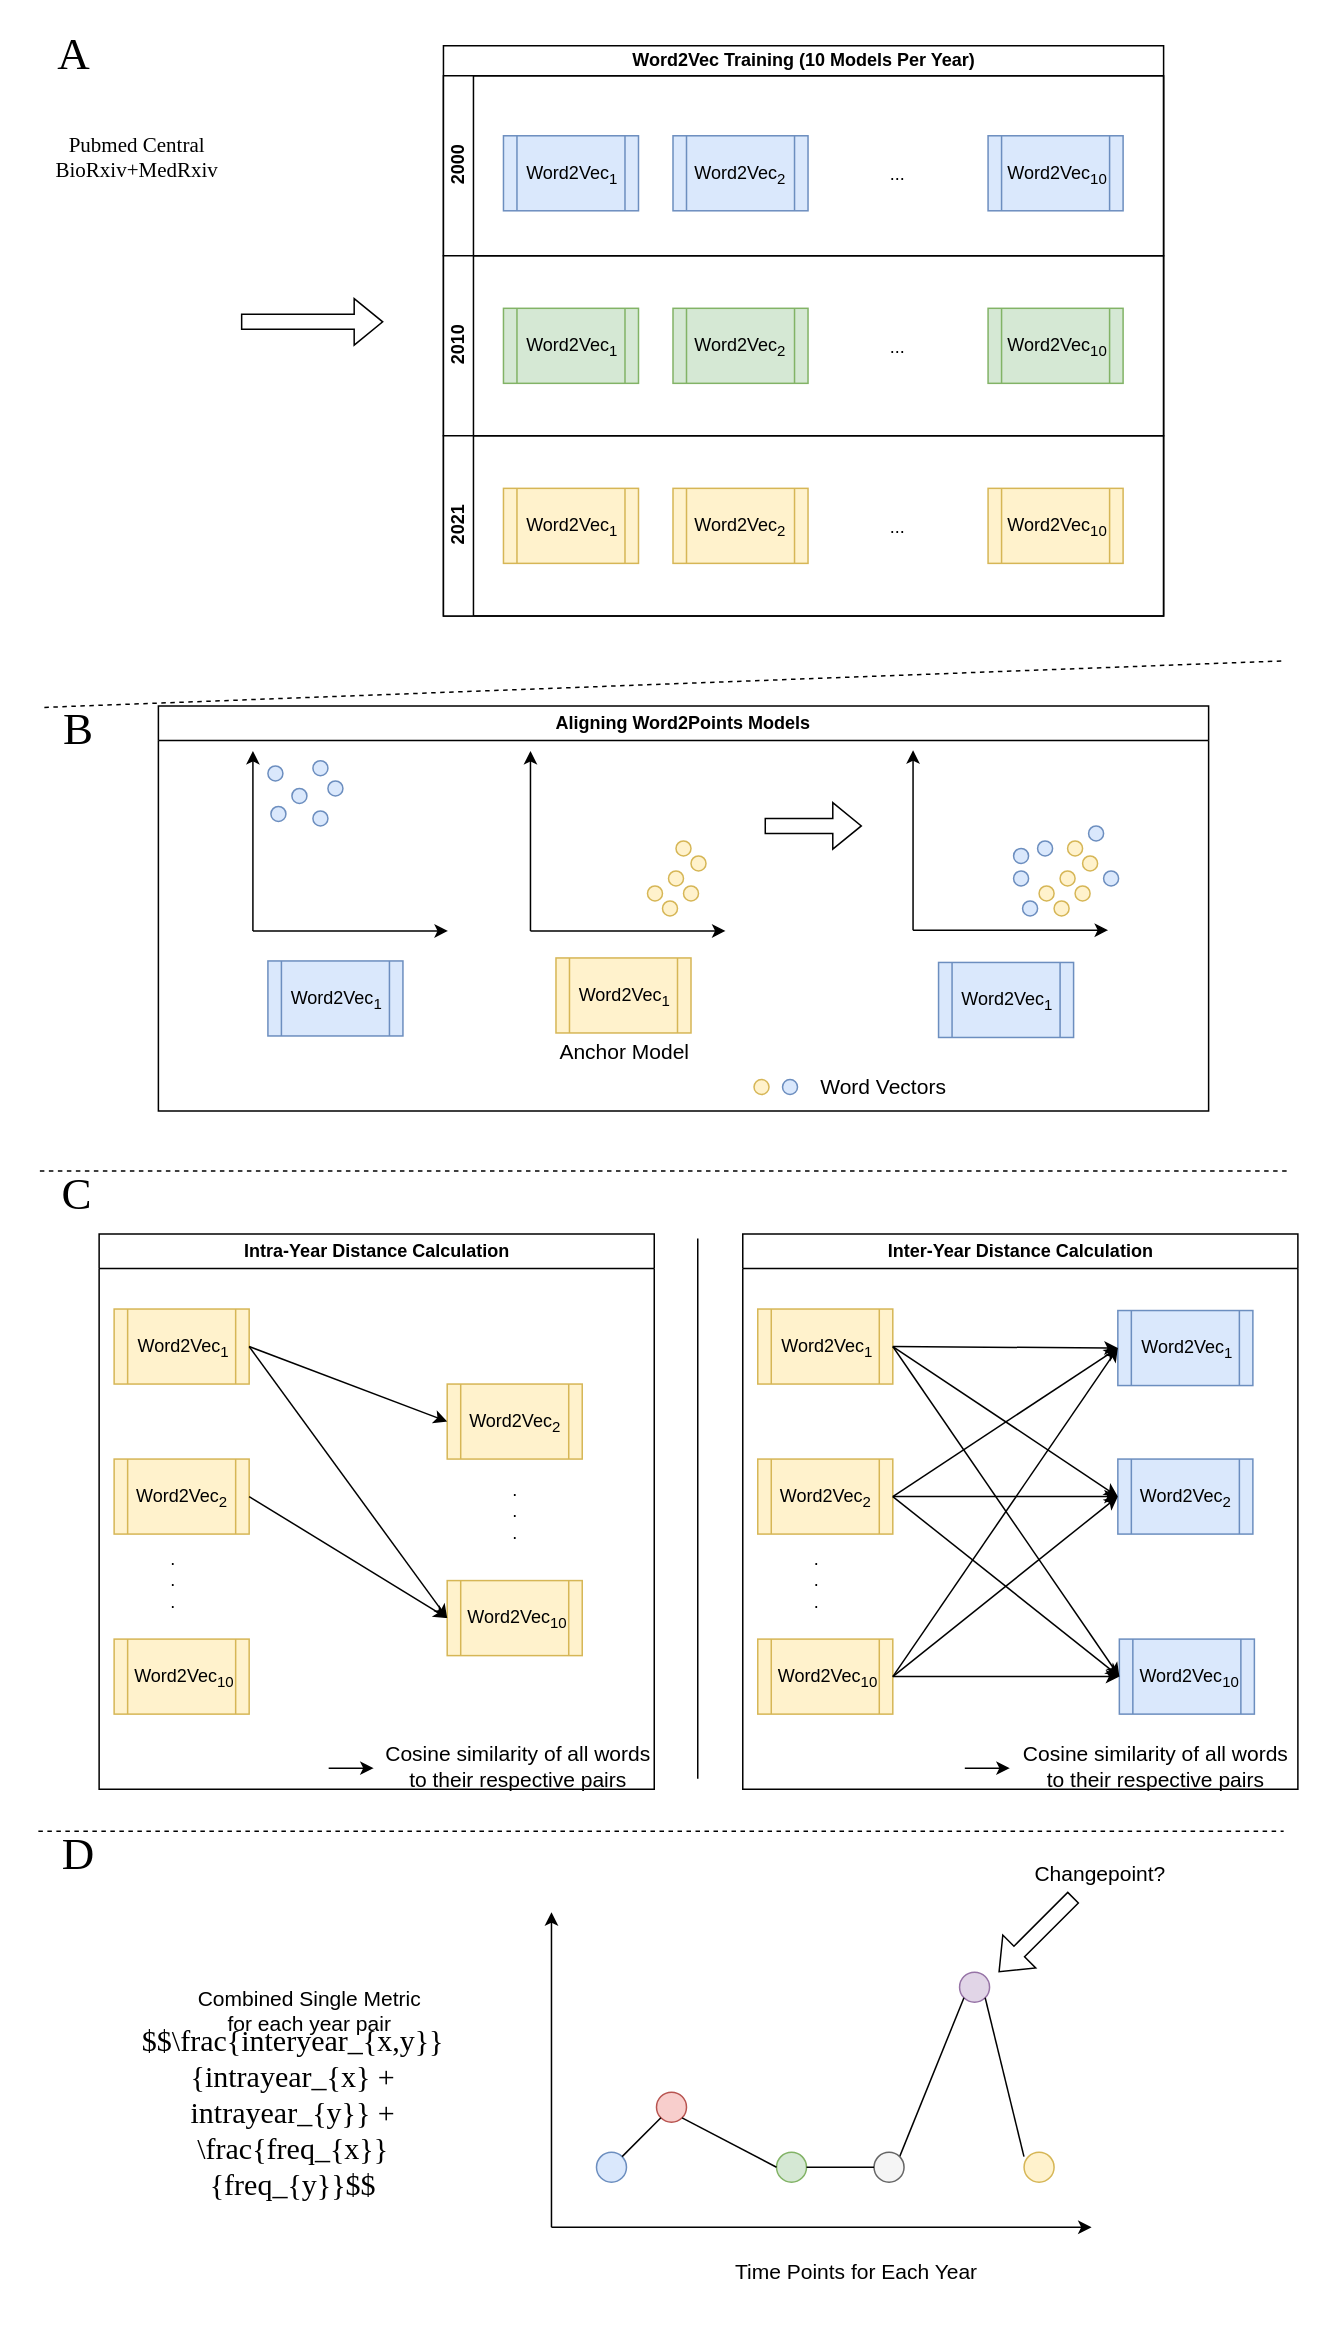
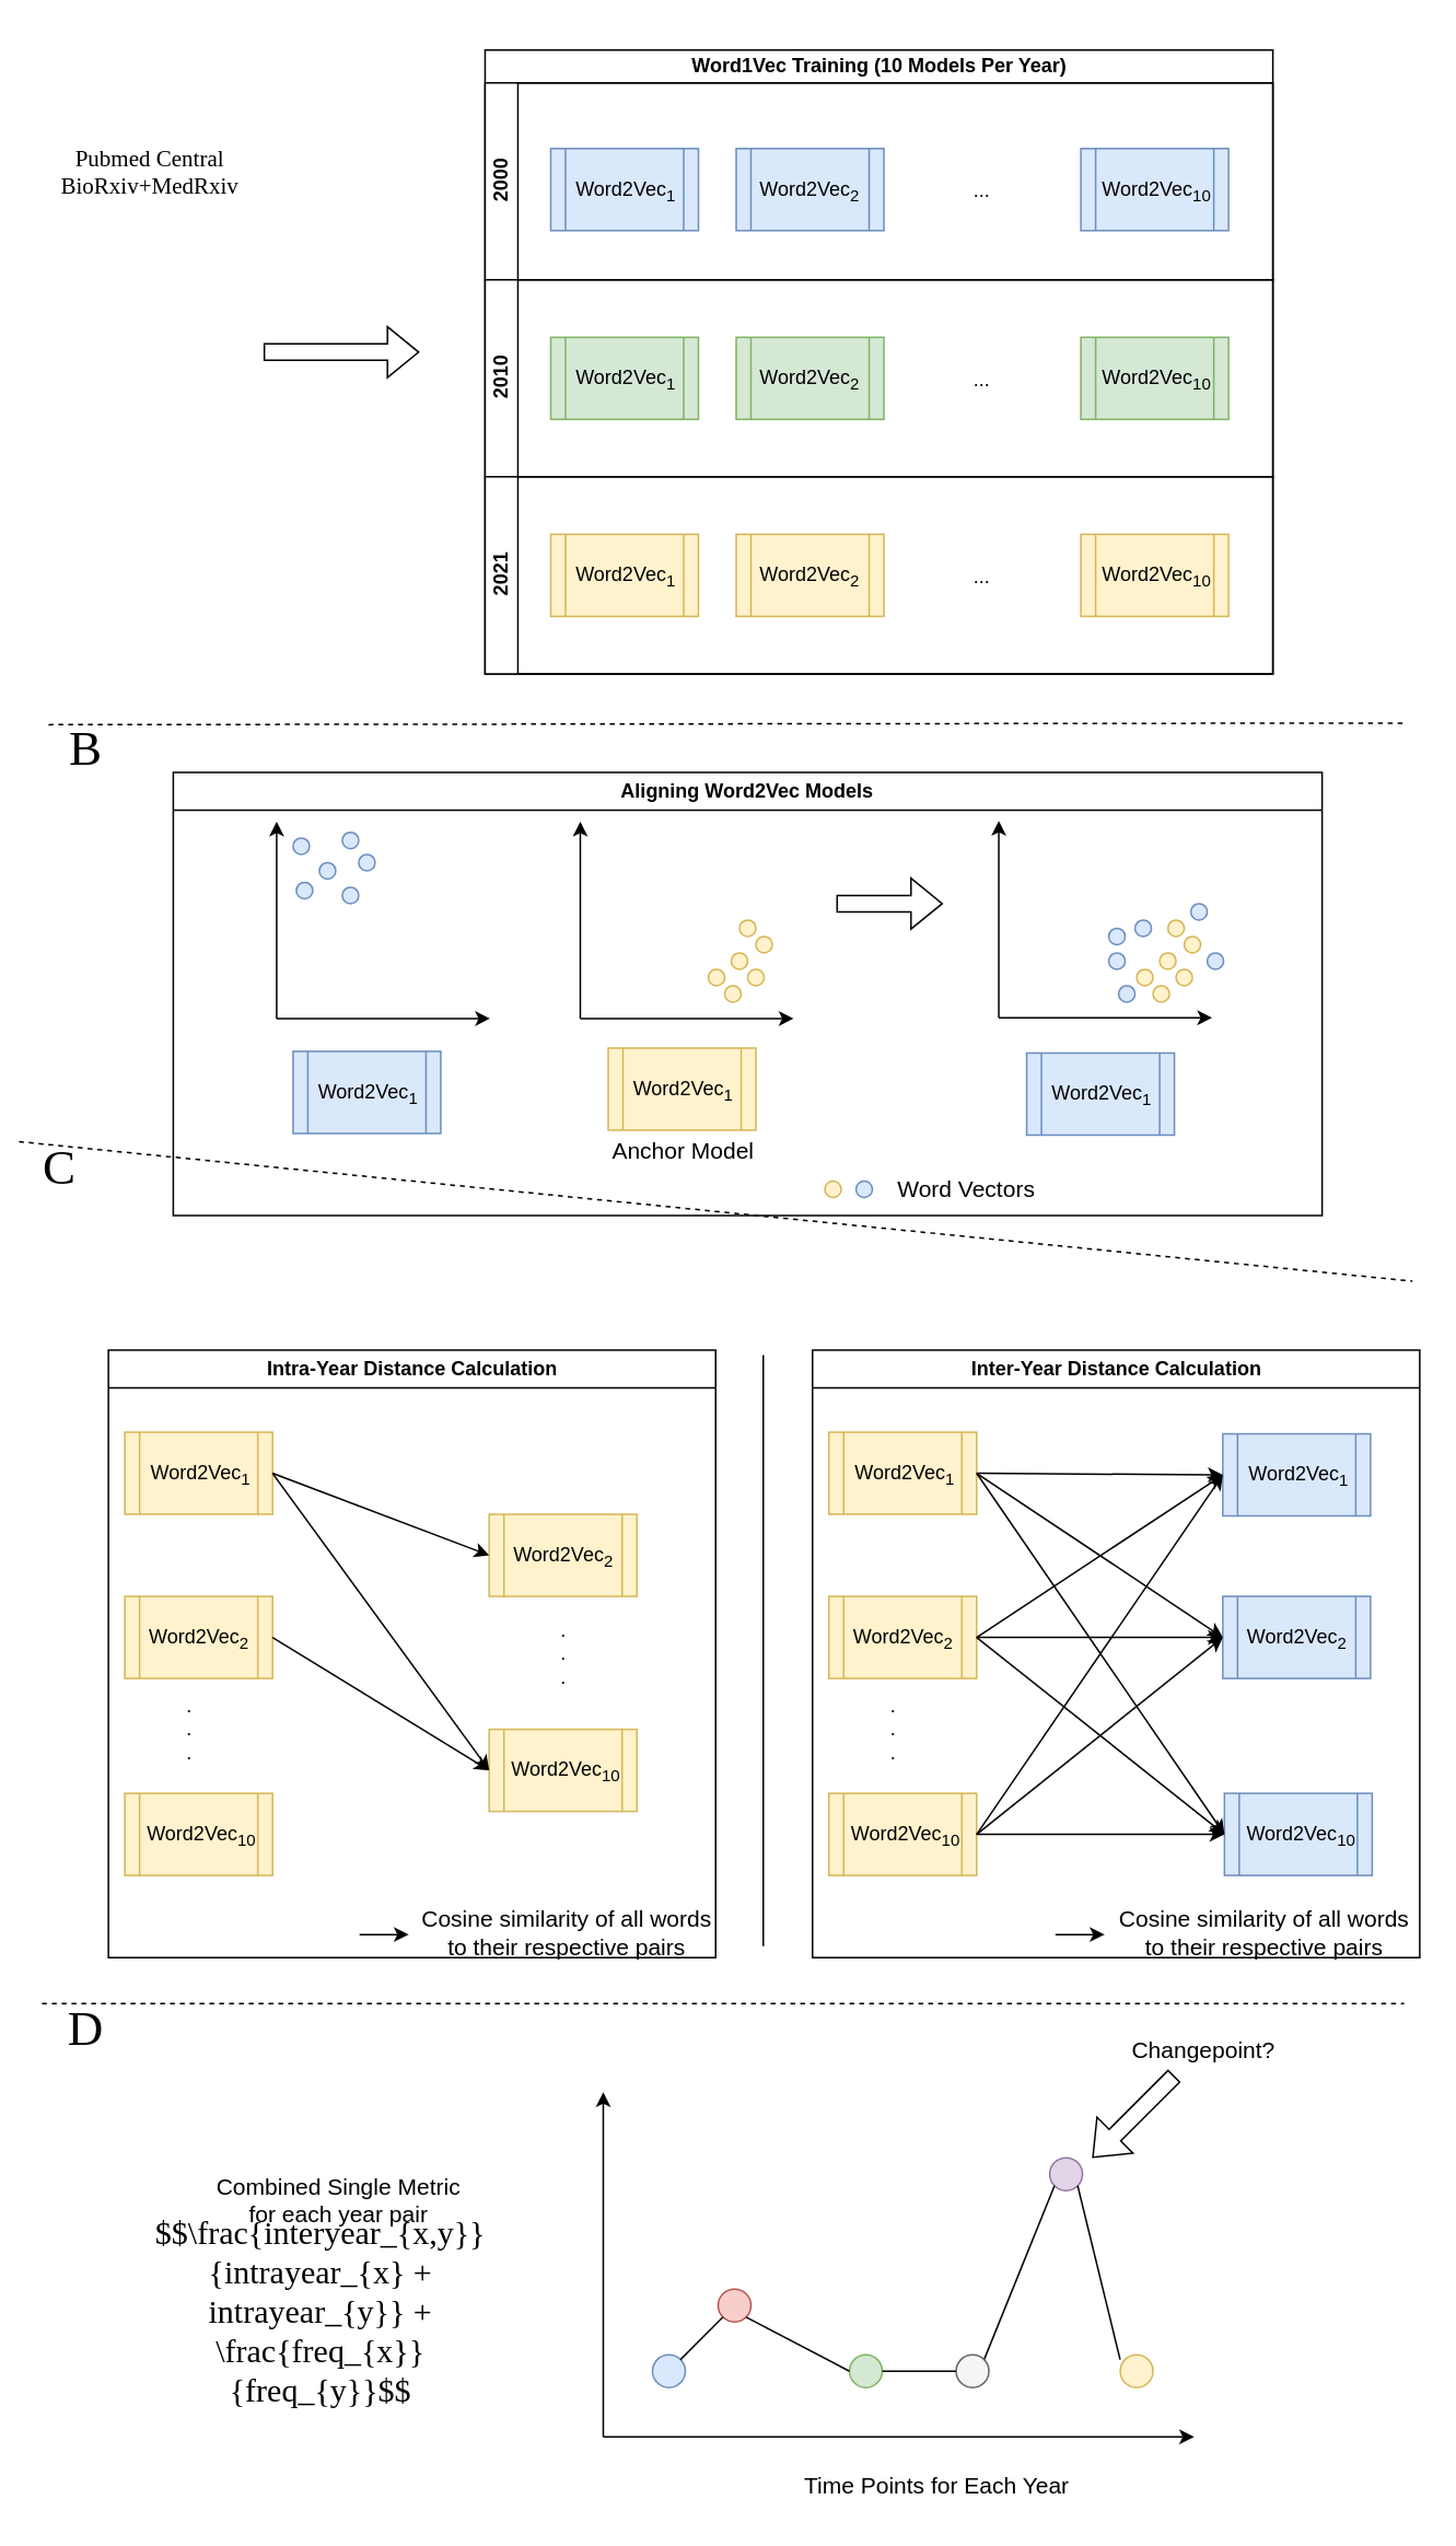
- <mxCell id="140" value="&lt;font style=&quot;font-size: 30px;&quot;&gt;&lt;font style=&quot;font-size: 30px;&quot;&gt;A&lt;/font&gt;&lt;/font&gt;" style="text;html=1;strokeColor=none;fillColor=none;align=center;verticalAlign=middle;whiteSpace=wrap;rounded=0;fontSize=20;fontFamily=Times New Roman;" parent="1" vertex="1"><mxGeometry x="31.5" width="33.5" height="30" as="geometry" y="20" /></mxCell>
- <mxCell id="25" value="&lt;div&gt;Word2Vec Training (10 Models Per Year)&lt;/div&gt;" style="swimlane;childLayout=stackLayout;resizeParent=1;resizeParentMax=0;horizontal=1;startSize=20;horizontalStack=0;html=1;" parent="1" vertex="1"><mxGeometry x="295" y="30" width="480" height="380" as="geometry" /></mxCell>
+ <mxCell id="25" value="&lt;div&gt;Word1Vec Training (10 Models Per Year)&lt;/div&gt;" style="swimlane;childLayout=stackLayout;resizeParent=1;resizeParentMax=0;horizontal=1;startSize=20;horizontalStack=0;html=1;" parent="1" vertex="1"><mxGeometry x="295" y="30" width="480" height="380" as="geometry" /></mxCell>
- <mxCell id="55" value="&lt;div&gt;Aligning Word2Points Models&lt;br&gt;&lt;/div&gt;" style="swimlane;whiteSpace=wrap;html=1;" parent="1" vertex="1"><mxGeometry x="105" y="470" width="700" height="270" as="geometry" /></mxCell>
+ <mxCell id="55" value="&lt;div&gt;Aligning Word2Vec Models&lt;br&gt;&lt;/div&gt;" style="swimlane;whiteSpace=wrap;html=1;" parent="1" vertex="1"><mxGeometry x="105" y="470" width="700" height="270" as="geometry" /></mxCell>
- <mxCell id="139" value="&lt;font style=&quot;font-size: 21px;&quot;&gt;&lt;font style=&quot;font-size: 22px;&quot;&gt;&lt;font style=&quot;font-size: 23px;&quot;&gt;&lt;font style=&quot;font-size: 24px;&quot;&gt;&lt;font style=&quot;font-size: 25px;&quot;&gt;&lt;font style=&quot;font-size: 26px;&quot;&gt;&lt;font style=&quot;font-size: 27px;&quot;&gt;&lt;font style=&quot;font-size: 28px;&quot;&gt;&lt;font style=&quot;font-size: 29px;&quot;&gt;&lt;font style=&quot;font-size: 30px;&quot;&gt;B&lt;/font&gt;&lt;/font&gt;&lt;/font&gt;&lt;/font&gt;&lt;/font&gt;&lt;/font&gt;&lt;/font&gt;&lt;/font&gt;&lt;/font&gt;&lt;/font&gt;" style="text;html=1;strokeColor=none;fillColor=none;align=center;verticalAlign=middle;whiteSpace=wrap;rounded=0;fontSize=20;fontFamily=Times New Roman;" parent="1" vertex="1"><mxGeometry x="21.5" y="470" width="60" height="30" as="geometry" /></mxCell>
+ <mxCell id="139" value="&lt;font style=&quot;font-size: 21px;&quot;&gt;&lt;font style=&quot;font-size: 22px;&quot;&gt;&lt;font style=&quot;font-size: 23px;&quot;&gt;&lt;font style=&quot;font-size: 24px;&quot;&gt;&lt;font style=&quot;font-size: 25px;&quot;&gt;&lt;font style=&quot;font-size: 26px;&quot;&gt;&lt;font style=&quot;font-size: 27px;&quot;&gt;&lt;font style=&quot;font-size: 28px;&quot;&gt;&lt;font style=&quot;font-size: 29px;&quot;&gt;&lt;font style=&quot;font-size: 30px;&quot;&gt;B&lt;/font&gt;&lt;/font&gt;&lt;/font&gt;&lt;/font&gt;&lt;/font&gt;&lt;/font&gt;&lt;/font&gt;&lt;/font&gt;&lt;/font&gt;&lt;/font&gt;" style="text;html=1;strokeColor=none;fillColor=none;align=center;verticalAlign=middle;whiteSpace=wrap;rounded=0;fontSize=20;fontFamily=Times New Roman;" parent="1" vertex="1"><mxGeometry x="21.5" y="440" width="60" height="30" as="geometry" /></mxCell>
- <mxCell id="138" value="&lt;font style=&quot;font-size: 30px;&quot;&gt;&lt;font style=&quot;font-size: 30px;&quot;&gt;C&lt;/font&gt;&lt;/font&gt;" style="text;html=1;strokeColor=none;fillColor=none;align=center;verticalAlign=middle;whiteSpace=wrap;rounded=0;fontSize=20;fontFamily=Times New Roman;" parent="1" vertex="1"><mxGeometry x="26" y="780" width="50" height="30" as="geometry" /></mxCell>
+ <mxCell id="138" value="&lt;font style=&quot;font-size: 30px;&quot;&gt;&lt;font style=&quot;font-size: 30px;&quot;&gt;C&lt;/font&gt;&lt;/font&gt;" style="text;html=1;strokeColor=none;fillColor=none;align=center;verticalAlign=middle;whiteSpace=wrap;rounded=0;fontSize=20;fontFamily=Times New Roman;" parent="1" vertex="1"><mxGeometry x="11" y="695" width="50" height="30" as="geometry" /></mxCell>
